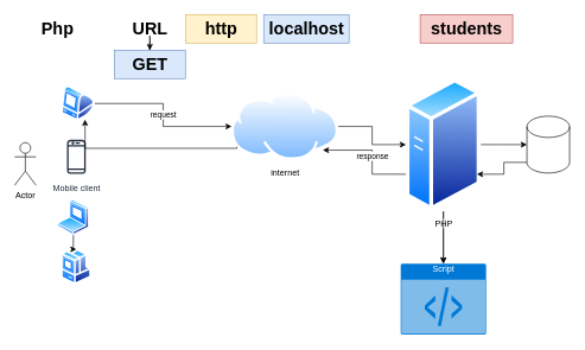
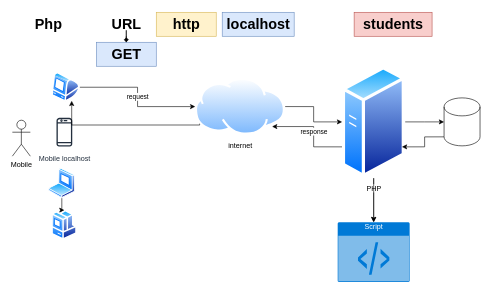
- <mxCell id="10" value="" style="edgeStyle=orthogonalEdgeStyle;rounded=0;orthogonalLoop=1;jettySize=auto;html=1;" parent="1" source="11" target="22" edge="1"><mxGeometry relative="1" as="geometry" /></mxCell>
+ <mxCell id="10" value="" style="edgeStyle=orthogonalEdgeStyle;rounded=0;orthogonalLoop=1;jettySize=auto;html=1;endArrow=diamond;" parent="1" source="11" target="22" edge="1"><mxGeometry relative="1" as="geometry" /></mxCell>
- <mxCell id="5" value="Mobile client" style="sketch=0;outlineConnect=0;fontColor=#232F3E;gradientColor=none;strokeColor=#232F3E;fillColor=#ffffff;dashed=0;verticalLabelPosition=bottom;verticalAlign=top;align=center;html=1;fontSize=12;fontStyle=0;aspect=fixed;shape=mxgraph.aws4.resourceIcon;resIcon=mxgraph.aws4.mobile_client;" parent="1" vertex="1"><mxGeometry x="76.75" y="190" width="60" height="60" as="geometry" /></mxCell>
+ <mxCell id="5" value="Mobile localhost" style="sketch=0;outlineConnect=0;fontColor=#232F3E;gradientColor=none;strokeColor=#232F3E;fillColor=#ffffff;dashed=0;verticalLabelPosition=bottom;verticalAlign=top;align=center;html=1;fontSize=12;fontStyle=0;aspect=fixed;shape=mxgraph.aws4.resourceIcon;resIcon=mxgraph.aws4.mobile_client;" parent="1" vertex="1"><mxGeometry x="76.75" y="190" width="60" height="60" as="geometry" /></mxCell>
- <mxCell id="9" value="Actor" style="shape=umlActor;verticalLabelPosition=bottom;verticalAlign=top;html=1;outlineConnect=0;" parent="1" vertex="1"><mxGeometry x="20" y="200" width="30" height="60" as="geometry" /></mxCell>
+ <mxCell id="9" value="Mobile" style="shape=umlActor;verticalLabelPosition=bottom;verticalAlign=top;html=1;outlineConnect=0;" parent="1" vertex="1"><mxGeometry x="20" y="200" width="30" height="60" as="geometry" /></mxCell>
